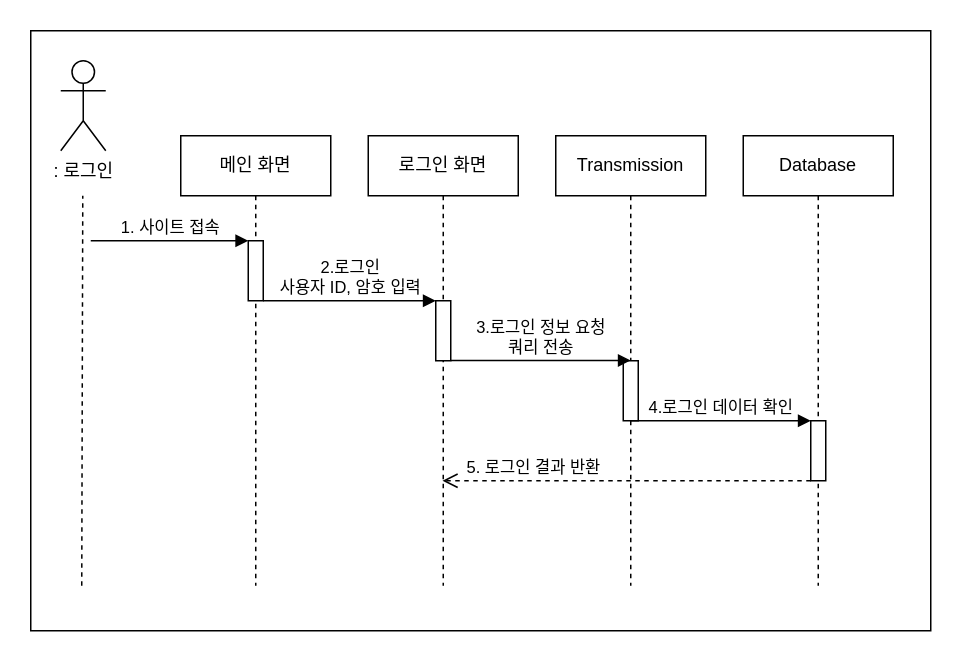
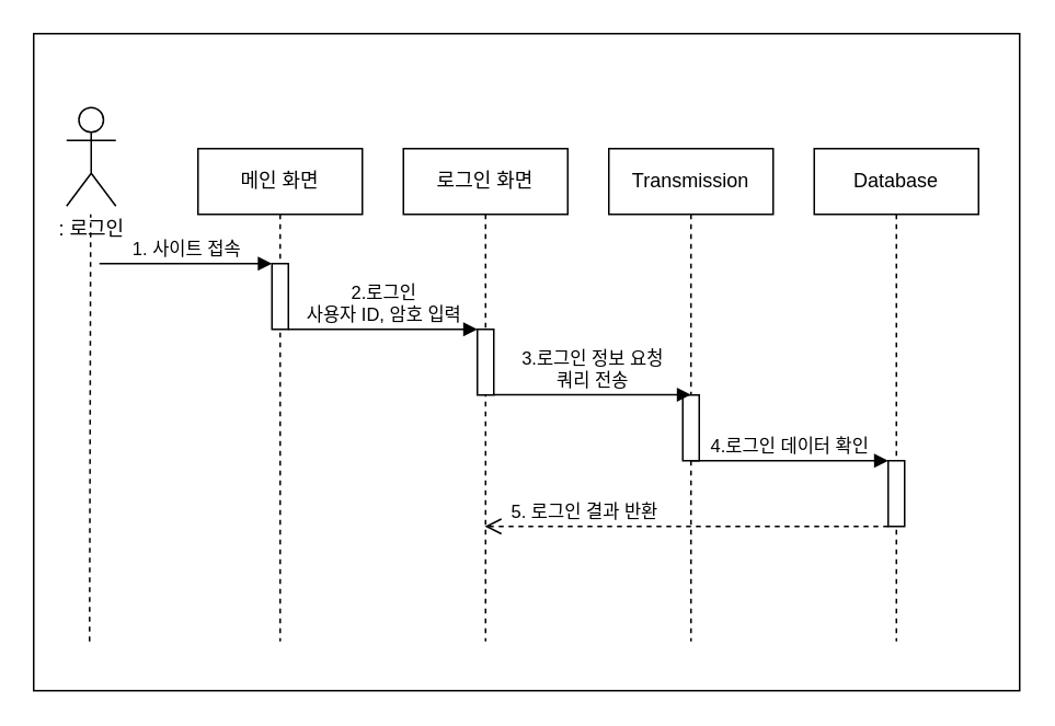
- <mxCell id="9" value=": 로그인" style="shape=umlActor;verticalLabelPosition=bottom;verticalAlign=top;html=1;outlineConnect=0;" vertex="1" parent="1"><mxGeometry x="40" y="40" width="30" height="60" as="geometry" /></mxCell>
+ <mxCell id="9" value=": 로그인" style="shape=umlActor;verticalLabelPosition=bottom;verticalAlign=top;html=1;outlineConnect=0;" vertex="1" parent="1"><mxGeometry x="40" y="65" width="30" height="60" as="geometry" /></mxCell>
